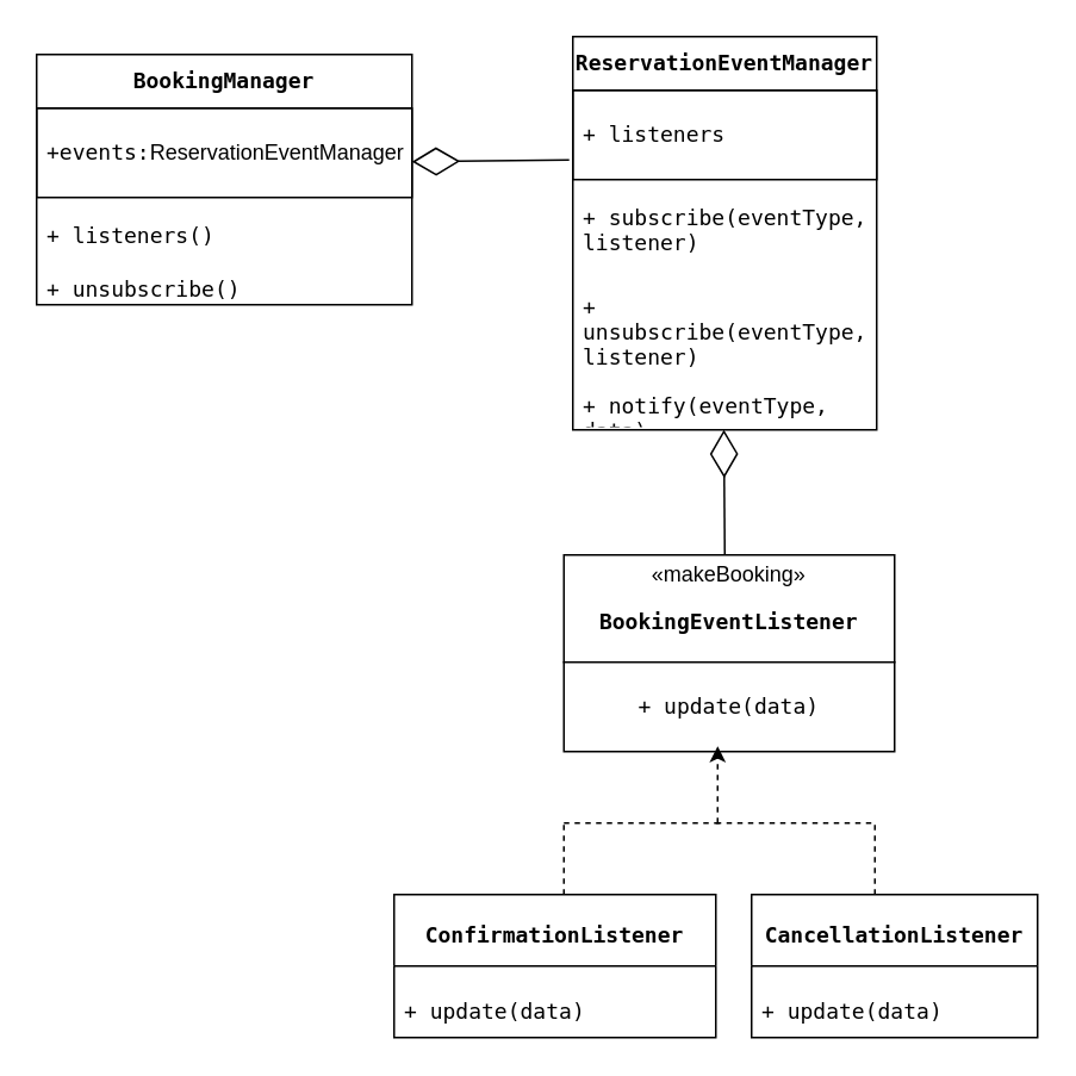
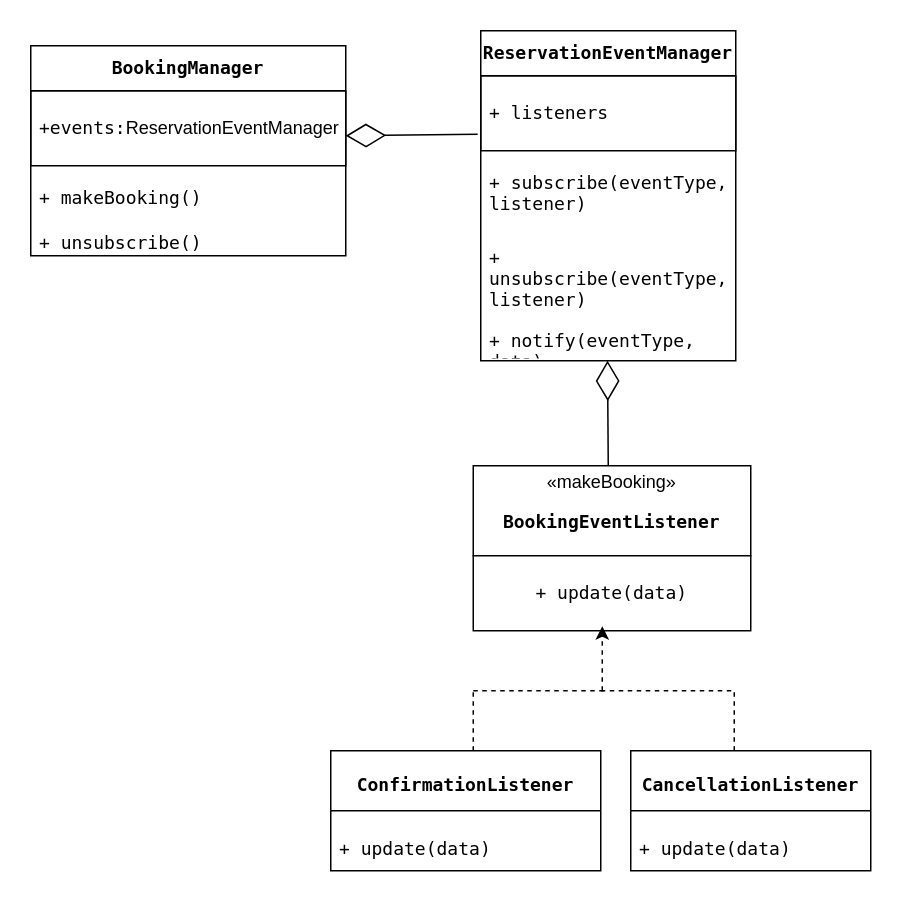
- <mxCell id="4" value="&lt;p data-pm-slice=&quot;1 1 [&amp;quot;list&amp;quot;,{&amp;quot;spread&amp;quot;:true,&amp;quot;start&amp;quot;:1407,&amp;quot;end&amp;quot;:3968},&amp;quot;regular_list_item&amp;quot;,{&amp;quot;start&amp;quot;:2970,&amp;quot;end&amp;quot;:3473},&amp;quot;list&amp;quot;,{&amp;quot;spread&amp;quot;:false,&amp;quot;start&amp;quot;:3004,&amp;quot;end&amp;quot;:3473},&amp;quot;regular_list_item&amp;quot;,{&amp;quot;start&amp;quot;:3004,&amp;quot;end&amp;quot;:3121},&amp;quot;list&amp;quot;,{&amp;quot;spread&amp;quot;:false,&amp;quot;start&amp;quot;:3036,&amp;quot;end&amp;quot;:3121},&amp;quot;regular_list_item&amp;quot;,{&amp;quot;start&amp;quot;:3036,&amp;quot;end&amp;quot;:3121}]&quot;&gt;&lt;code&gt;+ listeners()&lt;/code&gt;&lt;/p&gt;" style="text;strokeColor=none;fillColor=none;align=left;verticalAlign=middle;spacingLeft=4;spacingRight=4;overflow=hidden;points=[[0,0.5],[1,0.5]];portConstraint=eastwest;rotatable=0;whiteSpace=wrap;html=1;" vertex="1" parent="2"><mxGeometry y="80" width="210" height="30" as="geometry" /></mxCell>
+ <mxCell id="4" value="&lt;p data-pm-slice=&quot;1 1 [&amp;quot;list&amp;quot;,{&amp;quot;spread&amp;quot;:true,&amp;quot;start&amp;quot;:1407,&amp;quot;end&amp;quot;:3968},&amp;quot;regular_list_item&amp;quot;,{&amp;quot;start&amp;quot;:2970,&amp;quot;end&amp;quot;:3473},&amp;quot;list&amp;quot;,{&amp;quot;spread&amp;quot;:false,&amp;quot;start&amp;quot;:3004,&amp;quot;end&amp;quot;:3473},&amp;quot;regular_list_item&amp;quot;,{&amp;quot;start&amp;quot;:3004,&amp;quot;end&amp;quot;:3121},&amp;quot;list&amp;quot;,{&amp;quot;spread&amp;quot;:false,&amp;quot;start&amp;quot;:3036,&amp;quot;end&amp;quot;:3121},&amp;quot;regular_list_item&amp;quot;,{&amp;quot;start&amp;quot;:3036,&amp;quot;end&amp;quot;:3121}]&quot;&gt;&lt;code&gt;+ makeBooking()&lt;/code&gt;&lt;/p&gt;" style="text;strokeColor=none;fillColor=none;align=left;verticalAlign=middle;spacingLeft=4;spacingRight=4;overflow=hidden;points=[[0,0.5],[1,0.5]];portConstraint=eastwest;rotatable=0;whiteSpace=wrap;html=1;" vertex="1" parent="2"><mxGeometry y="80" width="210" height="30" as="geometry" /></mxCell>
